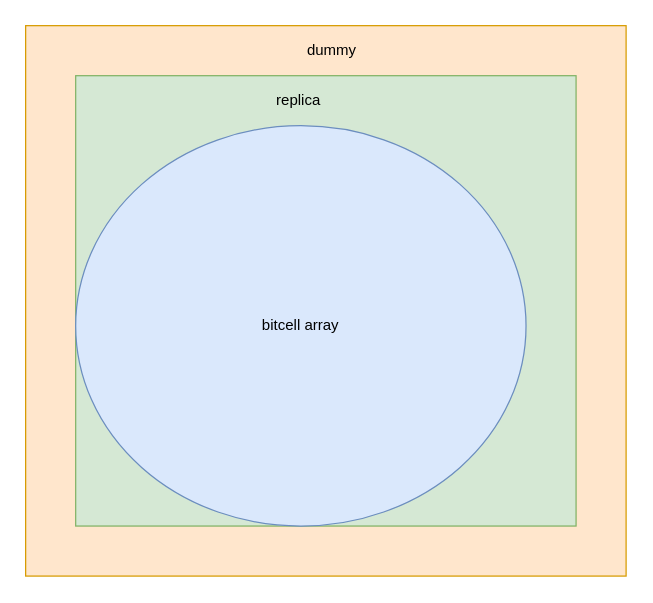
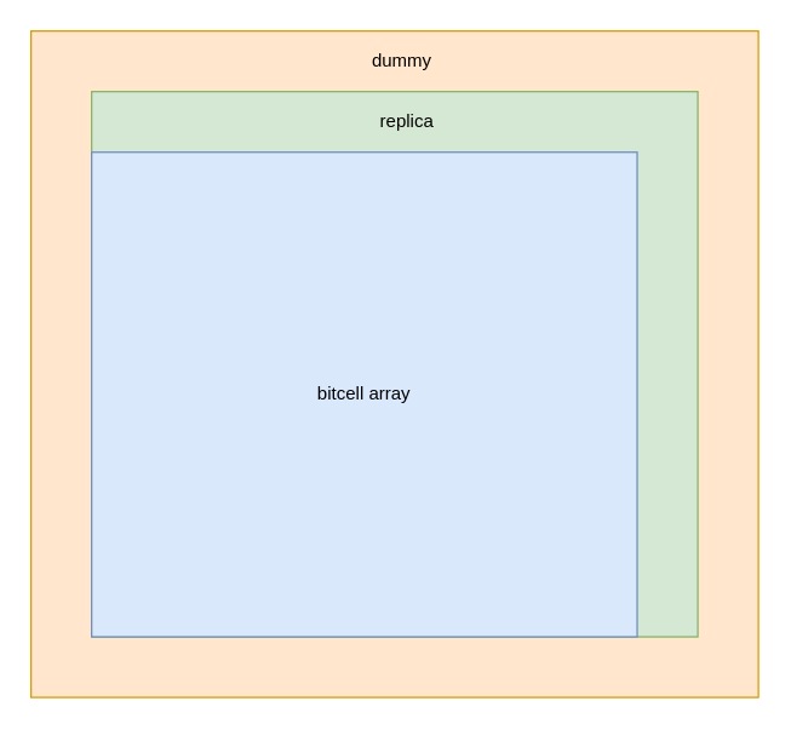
- <mxCell id="5" value="replica&amp;nbsp;" style="text;html=1;strokeColor=none;fillColor=none;align=center;verticalAlign=middle;whiteSpace=wrap;rounded=0;" parent="1" vertex="1"><mxGeometry x="220" y="70" width="40" height="20" as="geometry" /></mxCell>
+ <mxCell id="5" value="replica&amp;nbsp;" style="text;html=1;strokeColor=none;fillColor=none;align=center;verticalAlign=middle;whiteSpace=wrap;rounded=0;" parent="1" vertex="1"><mxGeometry x="250" y="70" width="40" height="20" as="geometry" /></mxCell>
- <mxCell id="4" value="bitcell array" style="ellipse;whiteSpace=wrap;html=1;fillColor=#dae8fc;strokeColor=#6c8ebf;" parent="1" vertex="1"><mxGeometry x="60" y="100" width="360" height="320" as="geometry" /></mxCell>
+ <mxCell id="4" value="bitcell array" style="rounded=0;whiteSpace=wrap;html=1;fillColor=#dae8fc;strokeColor=#6c8ebf;" parent="1" vertex="1"><mxGeometry x="60" y="100" width="360" height="320" as="geometry" /></mxCell>
